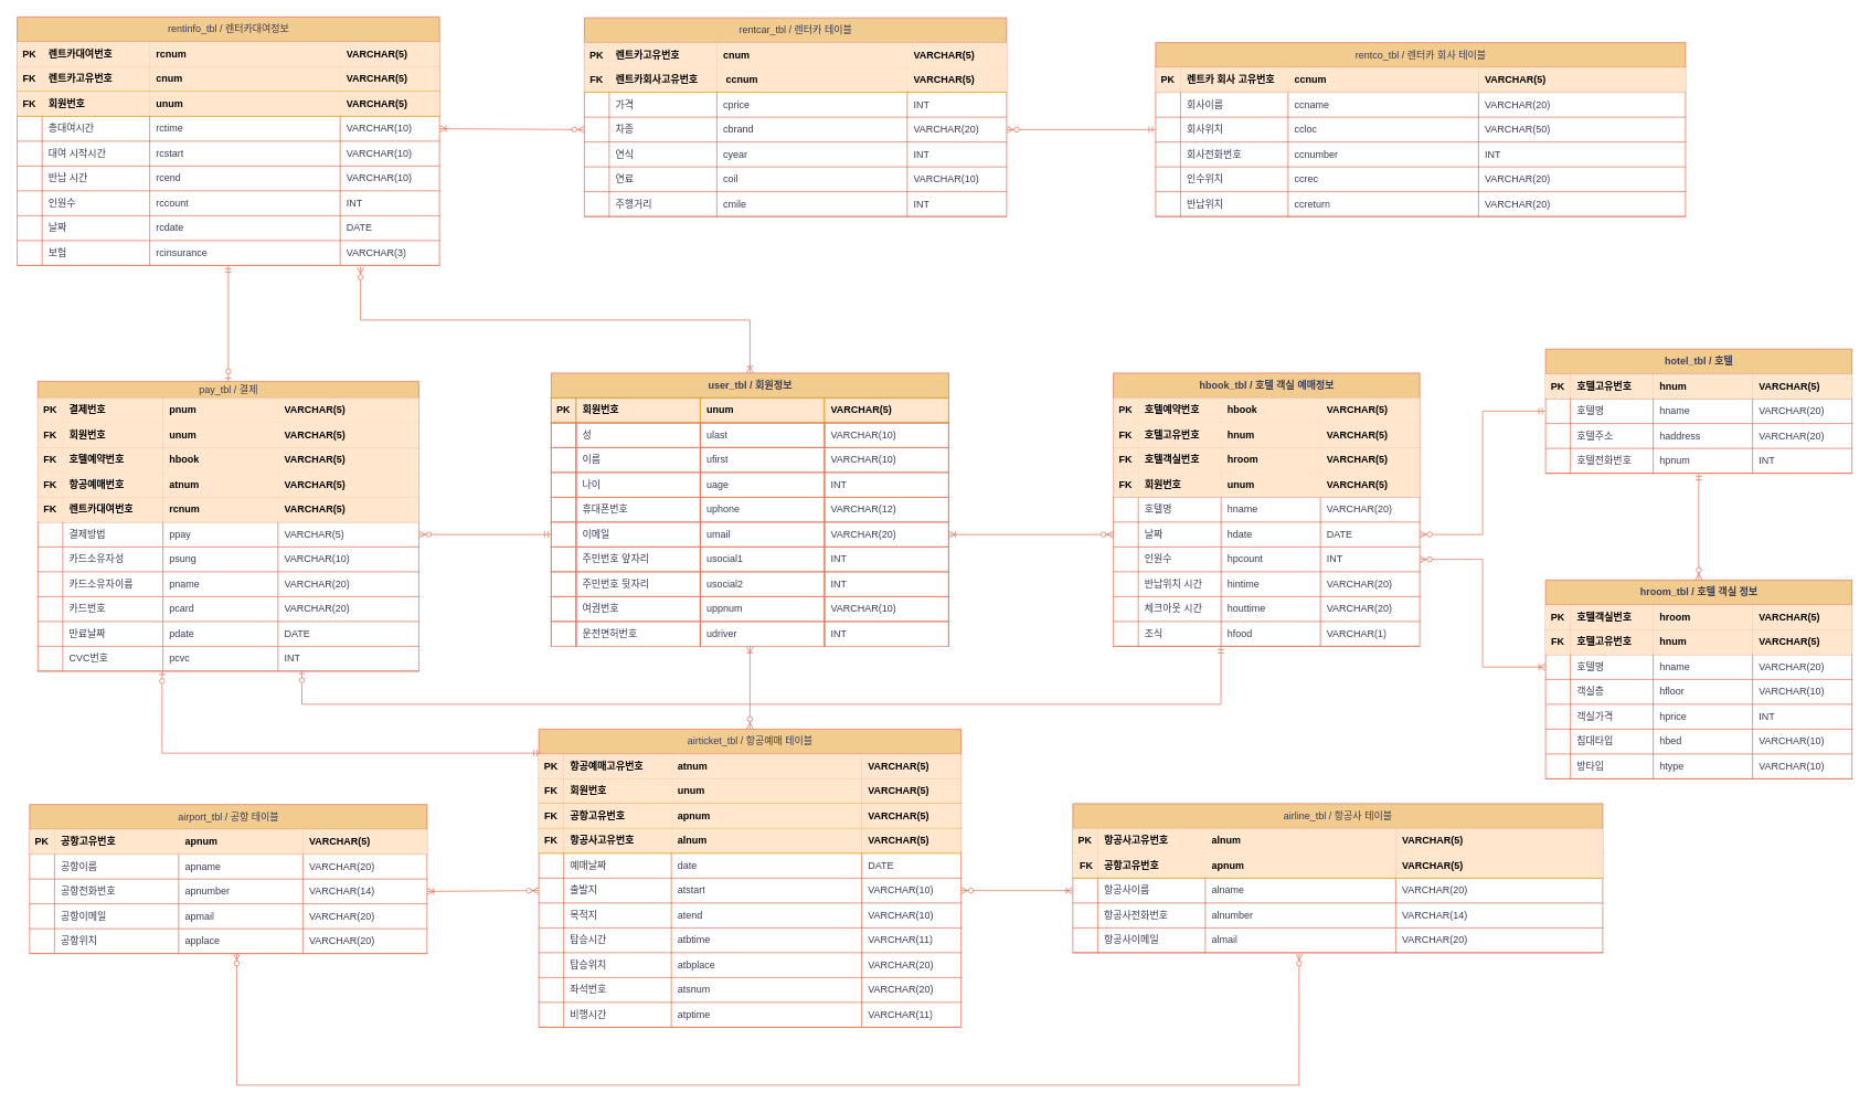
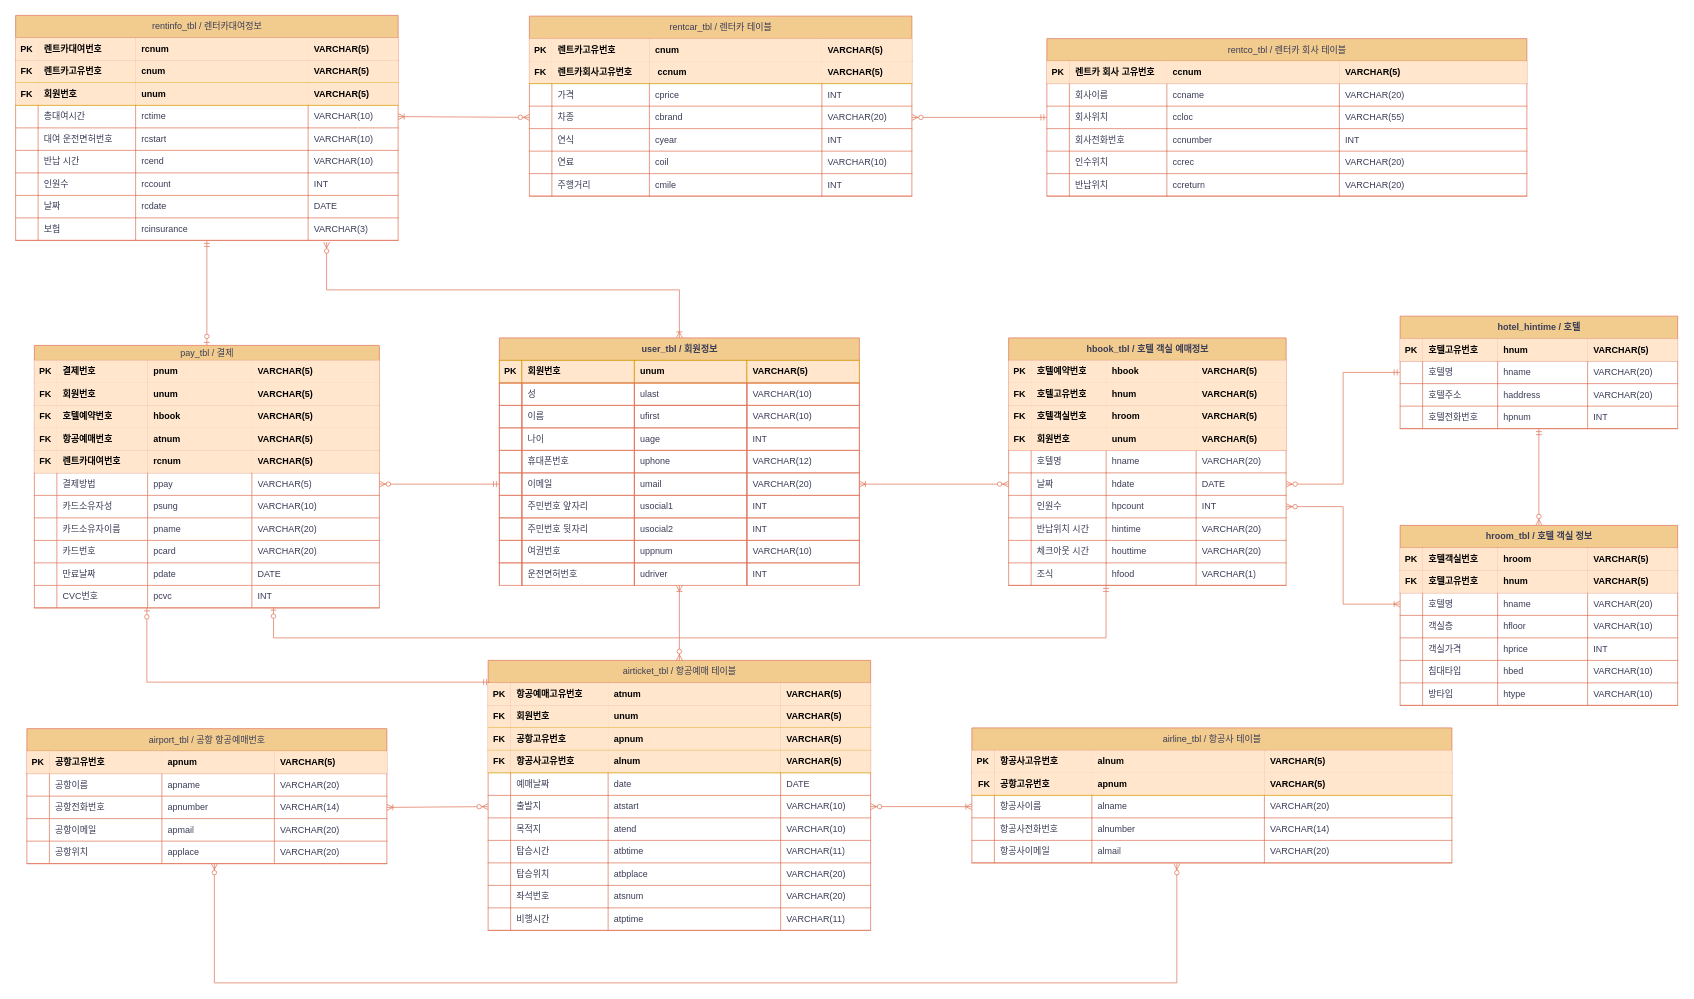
- <mxCell id="17" value="VARCHAR(50)" style="shape=partialRectangle;connectable=0;fillColor=none;top=0;left=0;bottom=1;right=0;align=left;spacingLeft=6;overflow=hidden;whiteSpace=wrap;html=1;fontStyle=0;labelBackgroundColor=none;strokeColor=#E07A5F;fontColor=#393C56;" vertex="1" parent="13"><mxGeometry x="390" width="250" height="30" as="geometry"><mxRectangle width="250" height="30" as="alternateBounds" /></mxGeometry></mxCell>
+ <mxCell id="17" value="VARCHAR(55)" style="shape=partialRectangle;connectable=0;fillColor=none;top=0;left=0;bottom=1;right=0;align=left;spacingLeft=6;overflow=hidden;whiteSpace=wrap;html=1;fontStyle=0;labelBackgroundColor=none;strokeColor=#E07A5F;fontColor=#393C56;" vertex="1" parent="13"><mxGeometry x="390" width="250" height="30" as="geometry"><mxRectangle width="250" height="30" as="alternateBounds" /></mxGeometry></mxCell>
- <mxCell id="148" value="대여 시작시간" style="shape=partialRectangle;connectable=0;fillColor=none;top=0;left=0;bottom=1;right=0;align=left;spacingLeft=6;overflow=hidden;whiteSpace=wrap;html=1;fontStyle=0;labelBackgroundColor=none;strokeColor=#E07A5F;fontColor=#393C56;" vertex="1" parent="146"><mxGeometry x="30" width="130" height="30" as="geometry"><mxRectangle width="130" height="30" as="alternateBounds" /></mxGeometry></mxCell>
+ <mxCell id="148" value="대여 운전면허번호" style="shape=partialRectangle;connectable=0;fillColor=none;top=0;left=0;bottom=1;right=0;align=left;spacingLeft=6;overflow=hidden;whiteSpace=wrap;html=1;fontStyle=0;labelBackgroundColor=none;strokeColor=#E07A5F;fontColor=#393C56;" vertex="1" parent="146"><mxGeometry x="30" width="130" height="30" as="geometry"><mxRectangle width="130" height="30" as="alternateBounds" /></mxGeometry></mxCell>
- <mxCell id="174" value="hotel_tbl / 호텔" style="shape=table;startSize=30;container=1;collapsible=1;childLayout=tableLayout;fixedRows=1;rowLines=0;fontStyle=1;align=center;resizeLast=1;html=1;fillColor=#F2CC8F;strokeColor=#E07A5F;labelBackgroundColor=none;fontColor=#393C56;" vertex="1" parent="1"><mxGeometry x="1866" y="421" width="370" height="150.0" as="geometry" /></mxCell>
+ <mxCell id="174" value="hotel_hintime / 호텔" style="shape=table;startSize=30;container=1;collapsible=1;childLayout=tableLayout;fixedRows=1;rowLines=0;fontStyle=1;align=center;resizeLast=1;html=1;fillColor=#F2CC8F;strokeColor=#E07A5F;labelBackgroundColor=none;fontColor=#393C56;" vertex="1" parent="1"><mxGeometry x="1866" y="421" width="370" height="150.0" as="geometry" /></mxCell>
- <mxCell id="333" value="airport_tbl / 공항 테이블" style="shape=table;startSize=30;container=1;collapsible=1;childLayout=tableLayout;fixedRows=1;rowLines=0;fontStyle=0;align=center;resizeLast=1;html=1;labelBackgroundColor=none;fillColor=#F2CC8F;strokeColor=#E07A5F;fontColor=#393C56;" vertex="1" parent="1"><mxGeometry x="35" y="971" width="480" height="180.0" as="geometry" /></mxCell>
+ <mxCell id="333" value="airport_tbl / 공항 항공예매번호" style="shape=table;startSize=30;container=1;collapsible=1;childLayout=tableLayout;fixedRows=1;rowLines=0;fontStyle=0;align=center;resizeLast=1;html=1;labelBackgroundColor=none;fillColor=#F2CC8F;strokeColor=#E07A5F;fontColor=#393C56;" vertex="1" parent="1"><mxGeometry x="35" y="971" width="480" height="180.0" as="geometry" /></mxCell>
